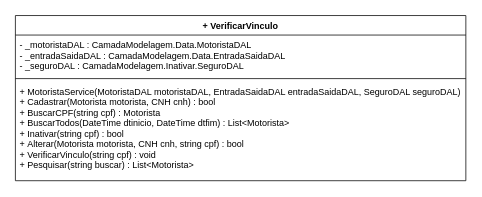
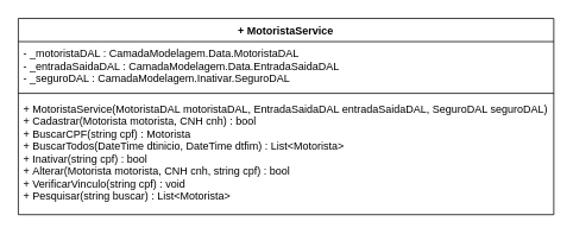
- <mxCell id="2" value="+ VerificarVinculo" style="swimlane;fontStyle=1;align=center;verticalAlign=top;childLayout=stackLayout;horizontal=1;startSize=26;horizontalStack=0;resizeParent=1;resizeParentMax=0;resizeLast=0;collapsible=1;marginBottom=0;" parent="1" vertex="1"><mxGeometry x="20" y="20" width="600" height="220" as="geometry" /></mxCell>
+ <mxCell id="2" value="+ MotoristaService" style="swimlane;fontStyle=1;align=center;verticalAlign=top;childLayout=stackLayout;horizontal=1;startSize=26;horizontalStack=0;resizeParent=1;resizeParentMax=0;resizeLast=0;collapsible=1;marginBottom=0;" parent="1" vertex="1"><mxGeometry x="20" y="20" width="600" height="220" as="geometry" /></mxCell>
